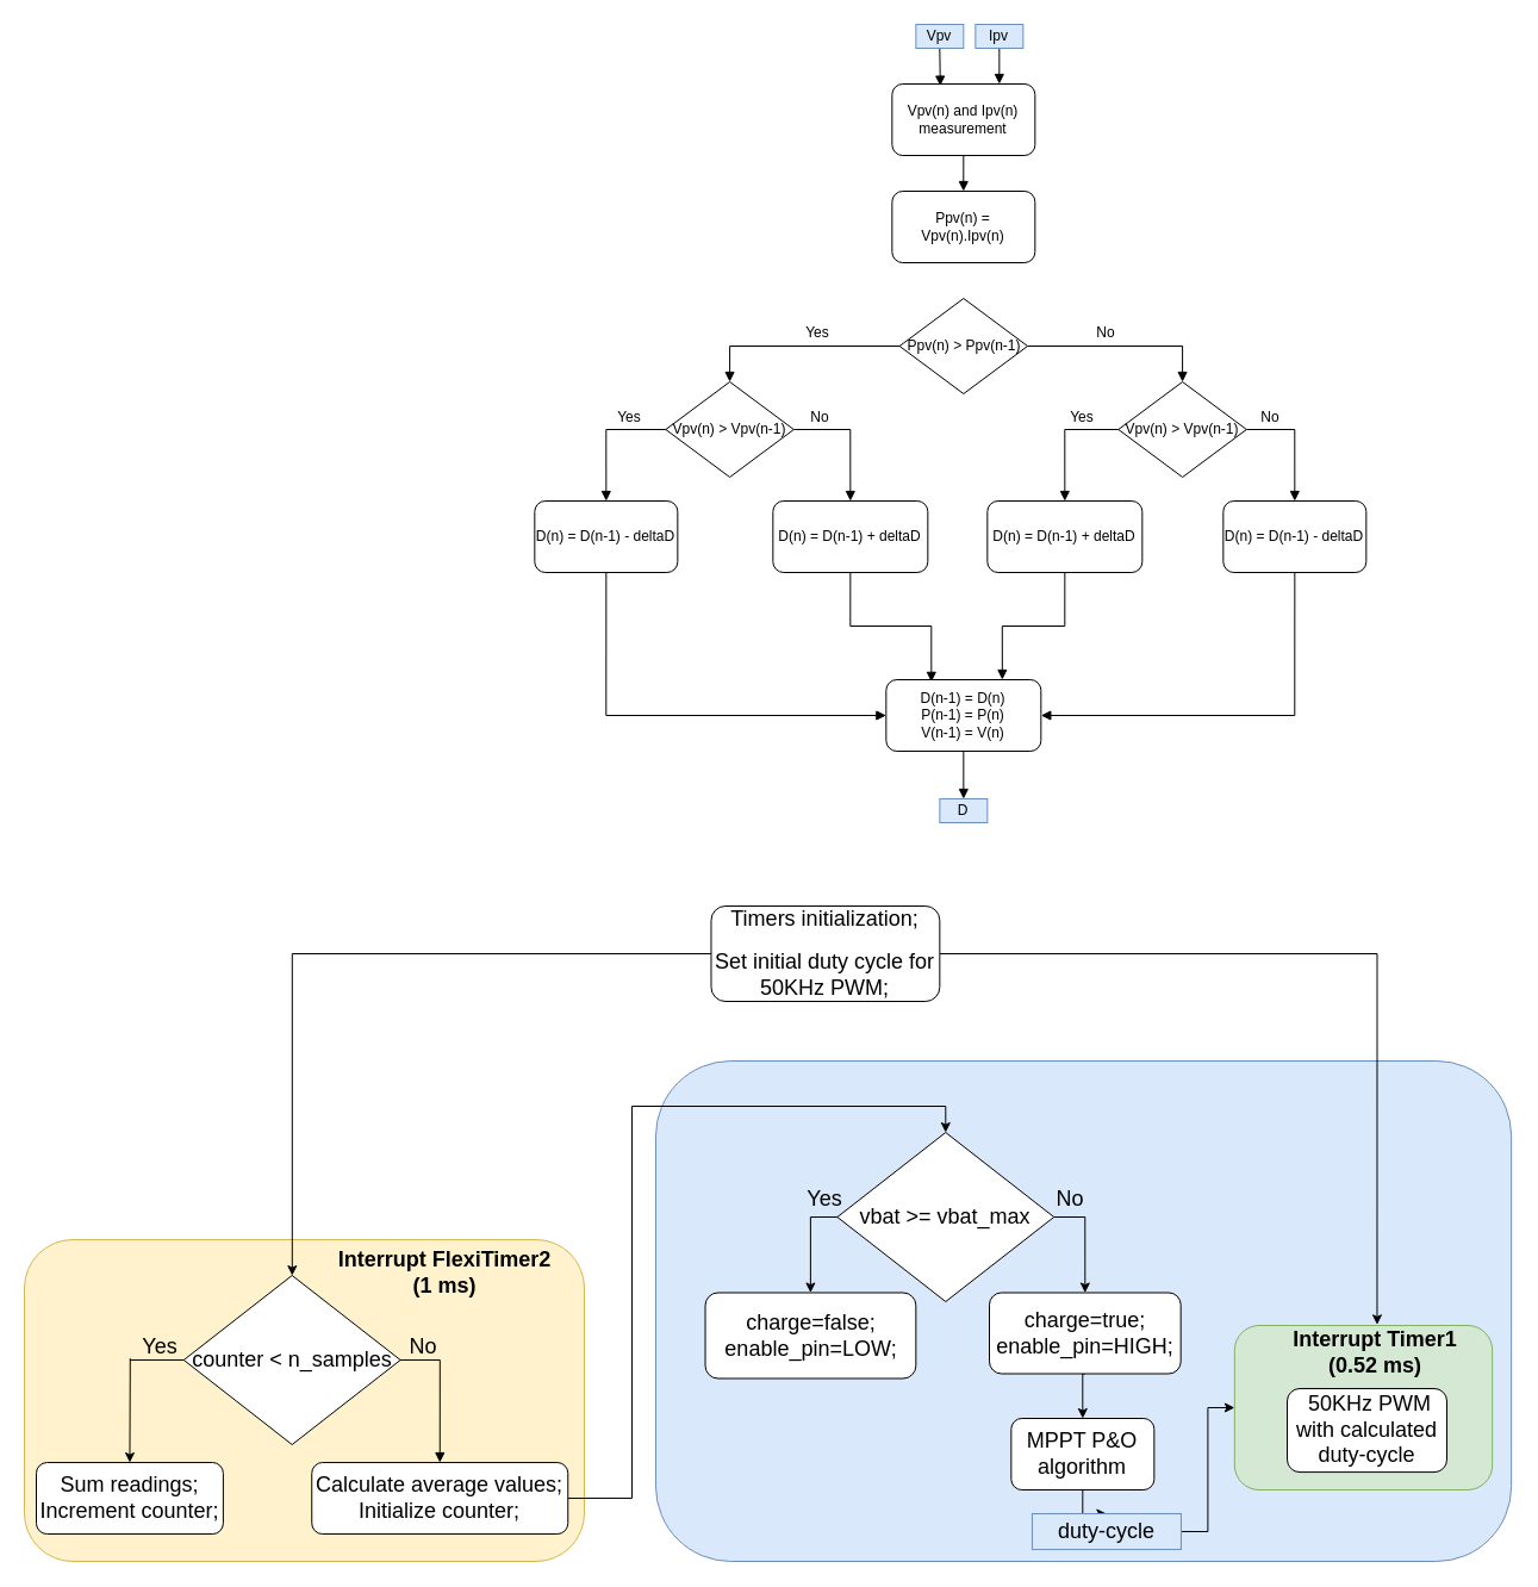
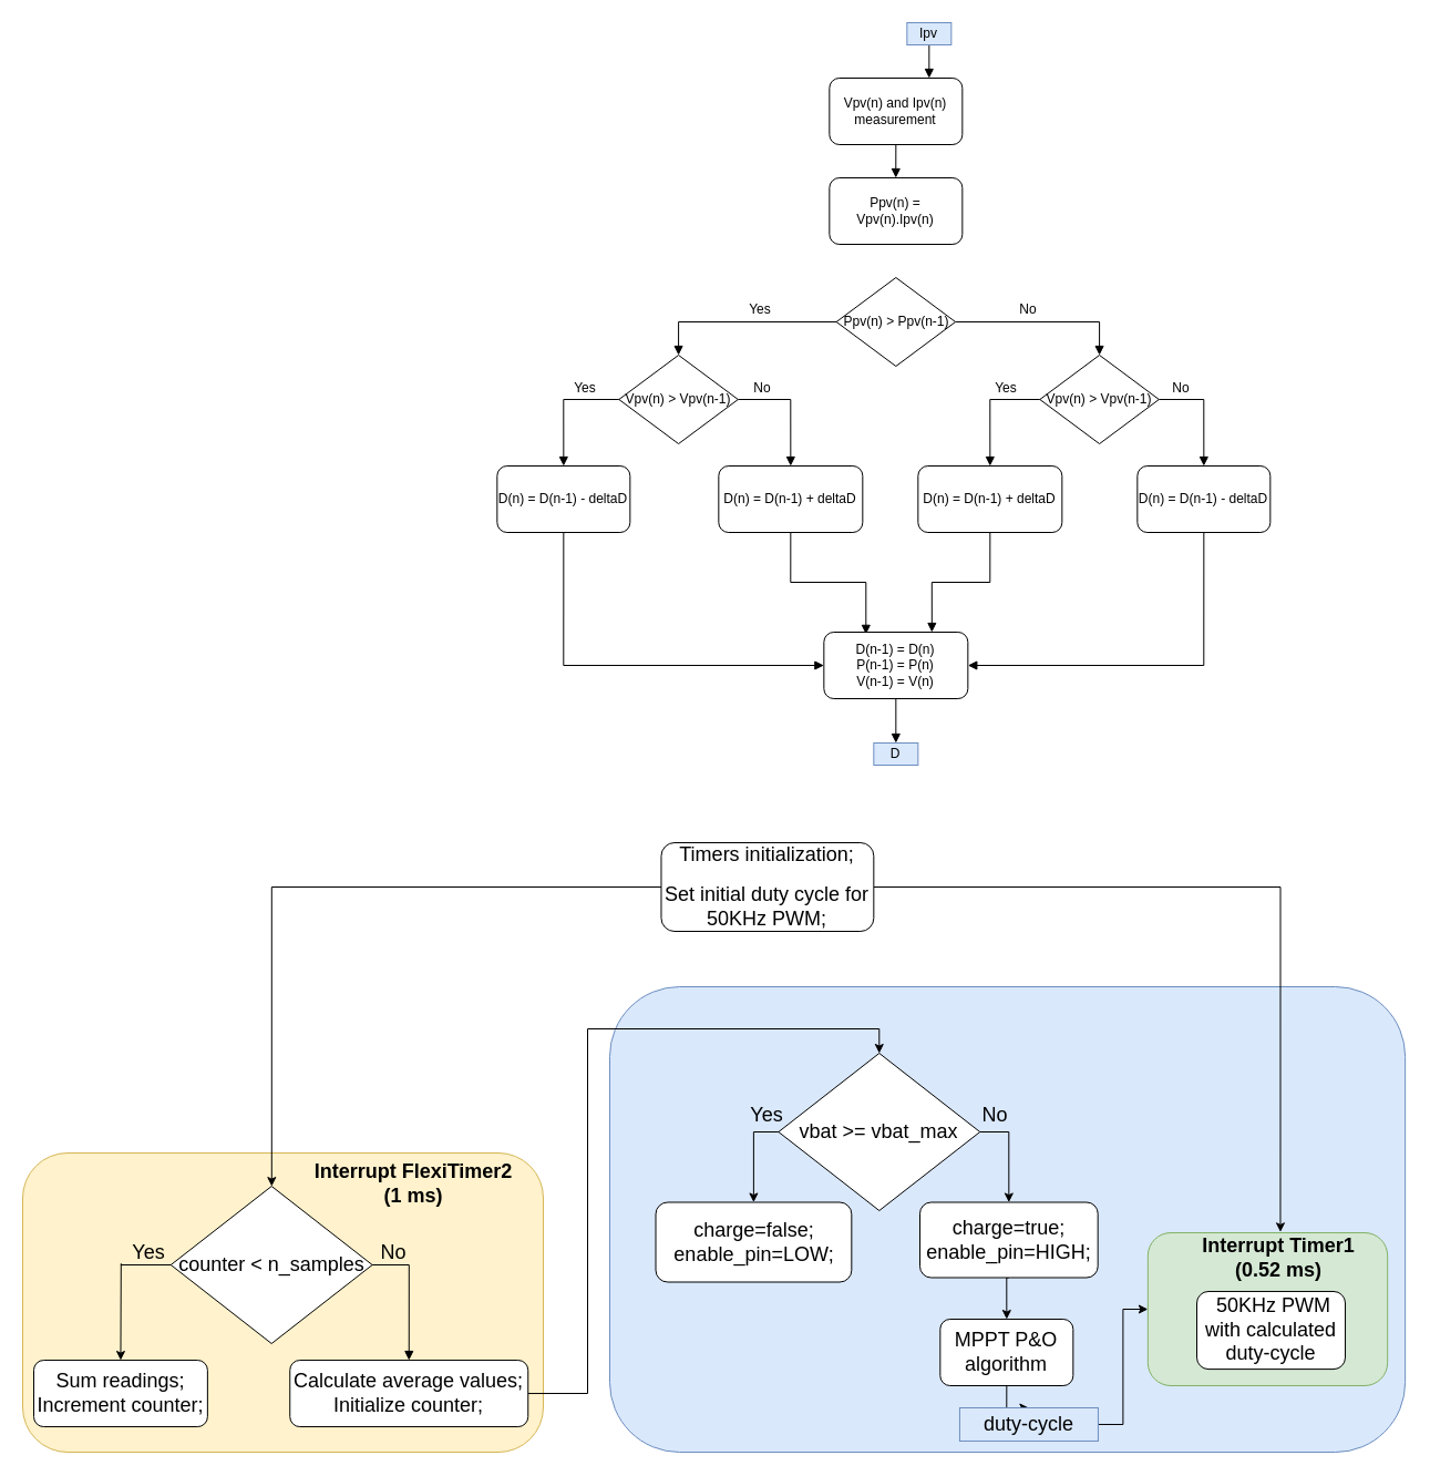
- <mxCell id="62" value="Vpv" style="text;html=1;strokeColor=#6c8ebf;fillColor=#dae8fc;align=center;verticalAlign=middle;whiteSpace=wrap;rounded=0;" vertex="1" parent="1"><mxGeometry x="768.34" y="20" width="40" height="20" as="geometry" /></mxCell>
- <mxCell id="61" style="edgeStyle=none;rounded=0;orthogonalLoop=1;jettySize=auto;html=1;exitX=0.5;exitY=1;exitDx=0;exitDy=0;entryX=0.337;entryY=0.026;entryDx=0;entryDy=0;entryPerimeter=0;endArrow=block;endFill=1;" edge="1" parent="1" source="62" target="33"><mxGeometry relative="1" as="geometry" /></mxCell>
